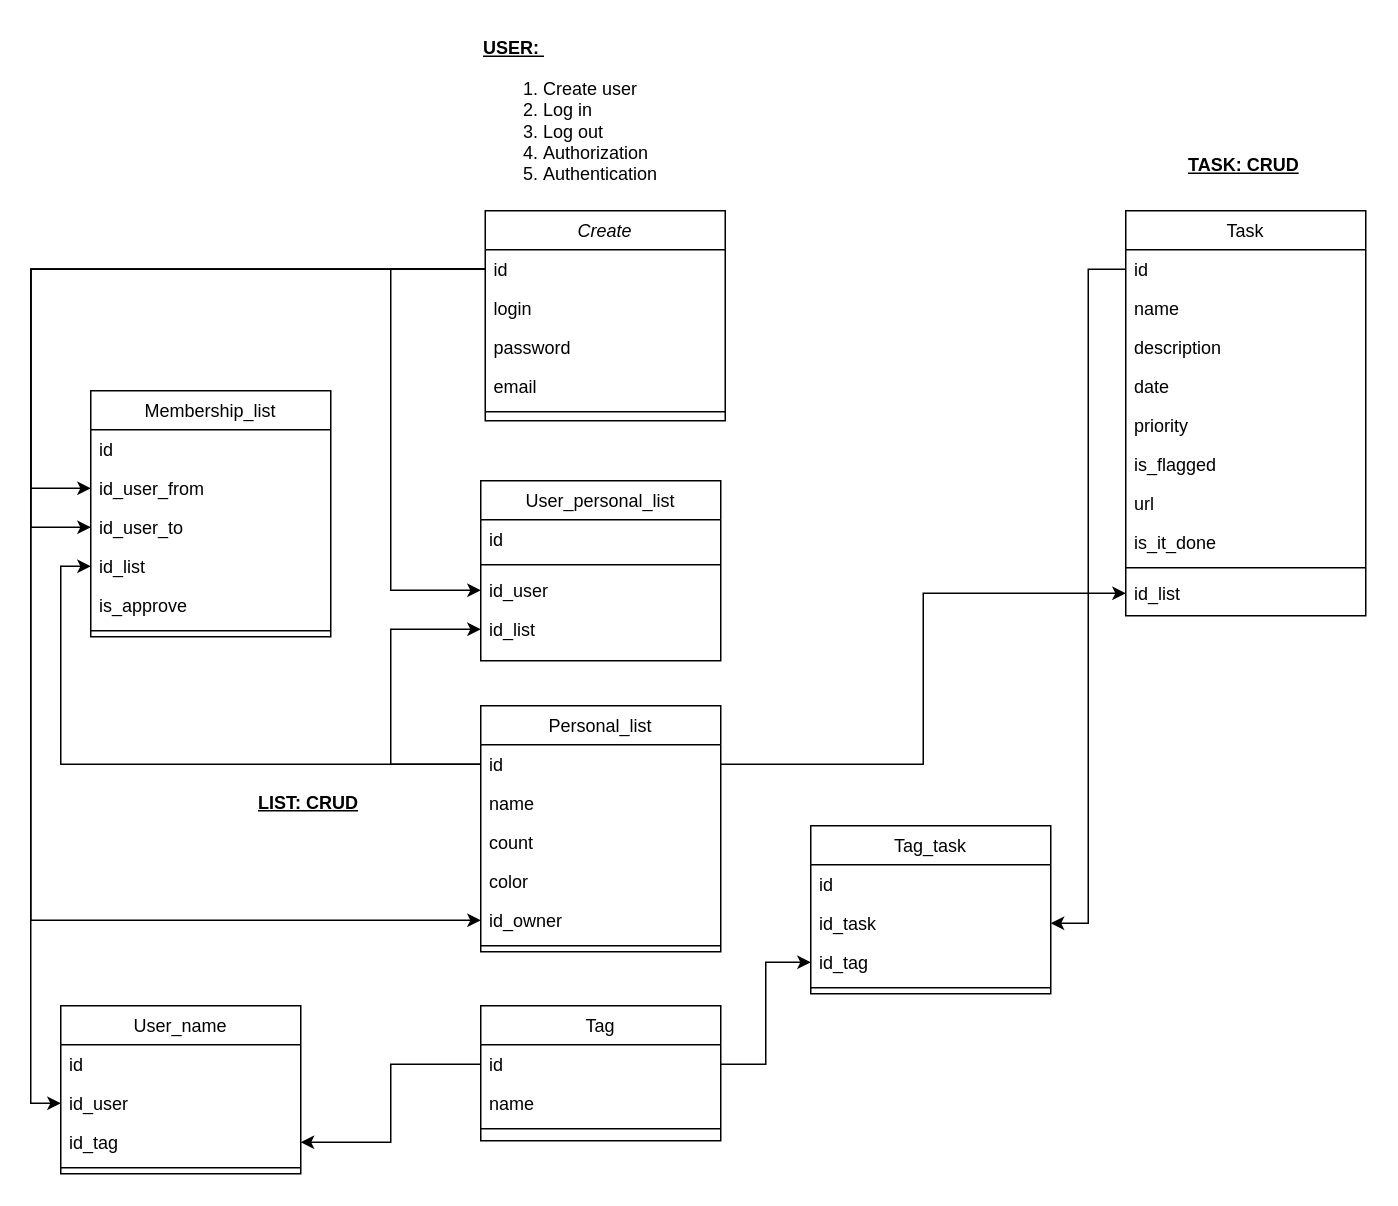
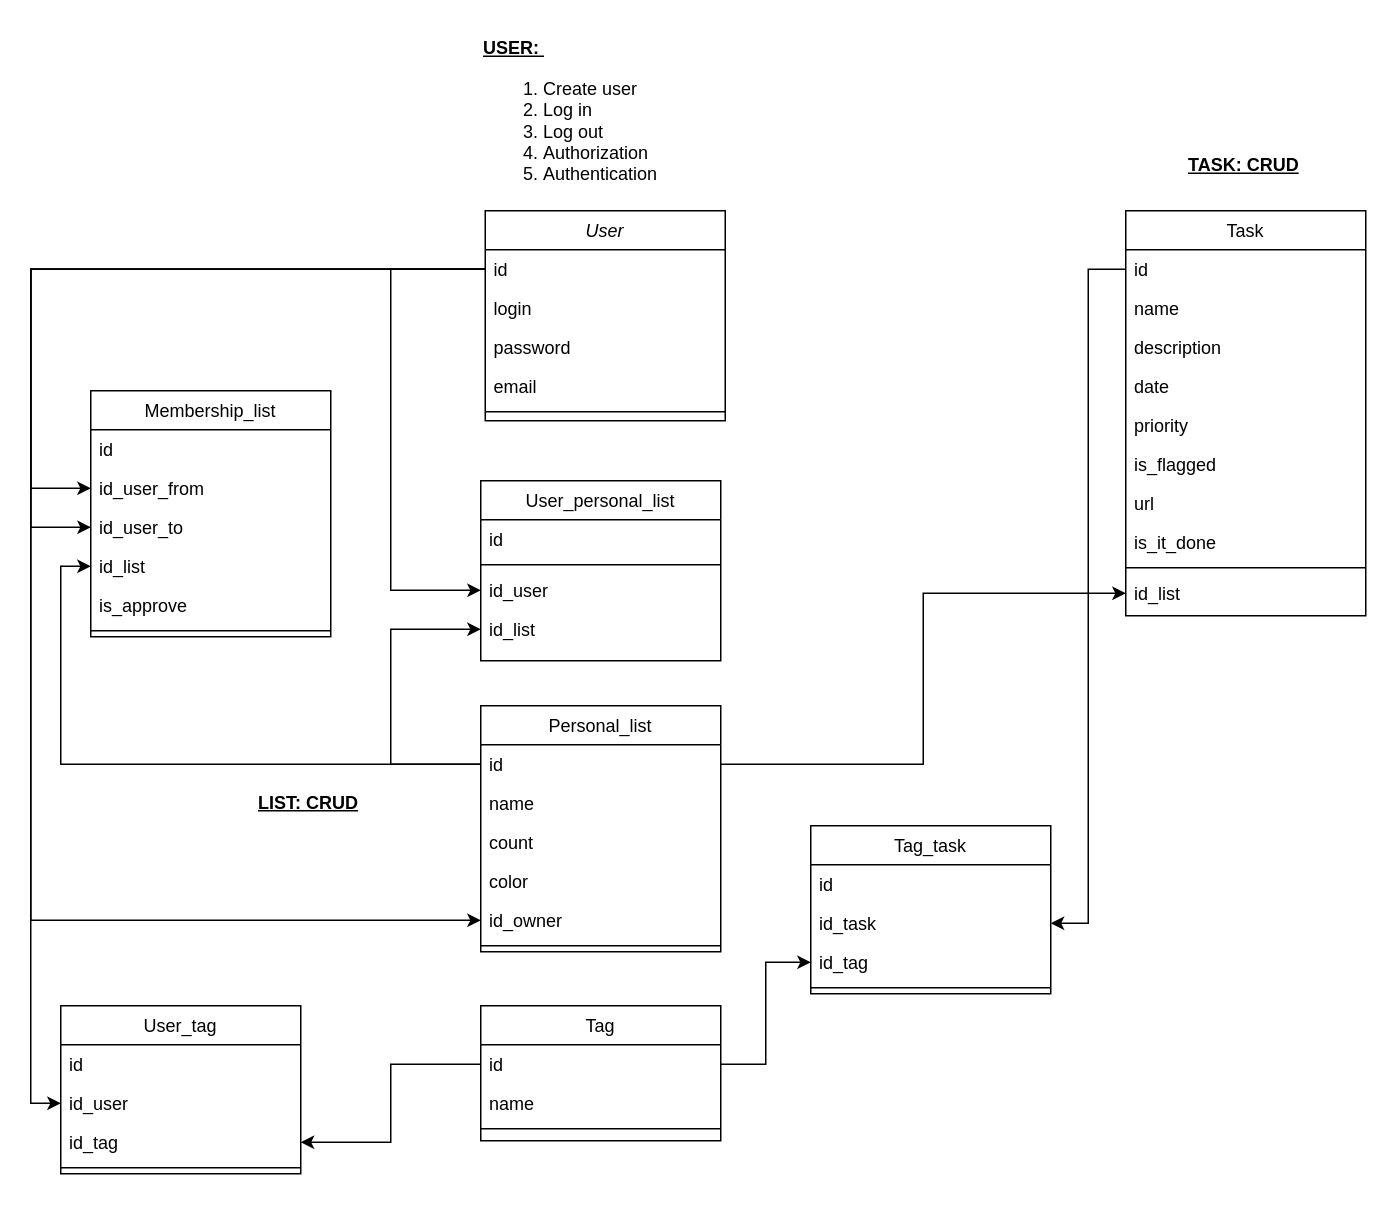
- <mxCell id="2" value="Create" style="swimlane;fontStyle=2;align=center;verticalAlign=top;childLayout=stackLayout;horizontal=1;startSize=26;horizontalStack=0;resizeParent=1;resizeLast=0;collapsible=1;marginBottom=0;rounded=0;shadow=0;strokeWidth=1;" parent="1" vertex="1"><mxGeometry x="323" y="140" width="160" height="140" as="geometry"><mxRectangle x="143" y="140" width="160" height="26" as="alternateBounds" /></mxGeometry></mxCell>
+ <mxCell id="2" value="User" style="swimlane;fontStyle=2;align=center;verticalAlign=top;childLayout=stackLayout;horizontal=1;startSize=26;horizontalStack=0;resizeParent=1;resizeLast=0;collapsible=1;marginBottom=0;rounded=0;shadow=0;strokeWidth=1;" parent="1" vertex="1"><mxGeometry x="323" y="140" width="160" height="140" as="geometry"><mxRectangle x="143" y="140" width="160" height="26" as="alternateBounds" /></mxGeometry></mxCell>
- <mxCell id="48" value="User_name" style="swimlane;fontStyle=0;align=center;verticalAlign=top;childLayout=stackLayout;horizontal=1;startSize=26;horizontalStack=0;resizeParent=1;resizeLast=0;collapsible=1;marginBottom=0;rounded=0;shadow=0;strokeWidth=1;" parent="1" vertex="1"><mxGeometry x="40" y="670" width="160" height="112" as="geometry"><mxRectangle x="130" y="380" width="160" height="26" as="alternateBounds" /></mxGeometry></mxCell>
+ <mxCell id="48" value="User_tag" style="swimlane;fontStyle=0;align=center;verticalAlign=top;childLayout=stackLayout;horizontal=1;startSize=26;horizontalStack=0;resizeParent=1;resizeLast=0;collapsible=1;marginBottom=0;rounded=0;shadow=0;strokeWidth=1;" parent="1" vertex="1"><mxGeometry x="40" y="670" width="160" height="112" as="geometry"><mxRectangle x="130" y="380" width="160" height="26" as="alternateBounds" /></mxGeometry></mxCell>
